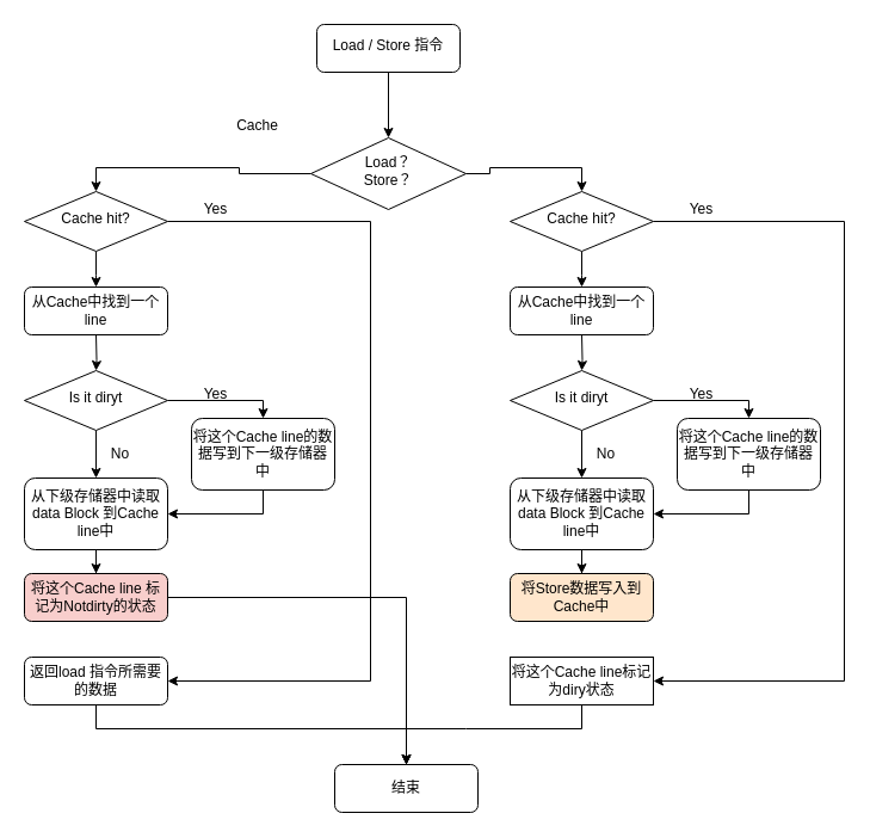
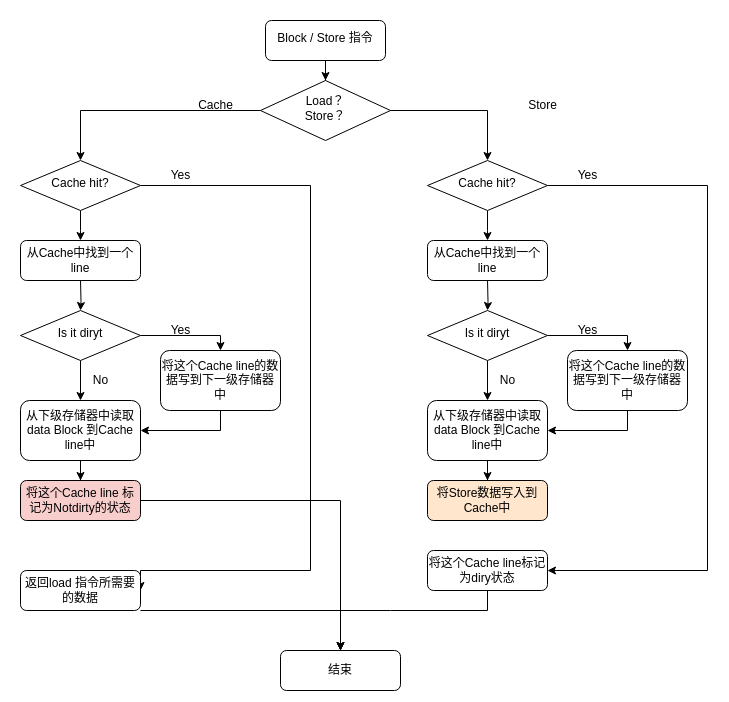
- <mxCell id="45" value="Load / Store 指令" style="rounded=1;whiteSpace=wrap;html=1;shadow=0;strokeWidth=1;spacing=6;spacingTop=-4;" vertex="1" parent="1"><mxGeometry x="265" y="20" width="120" height="40" as="geometry" /></mxCell>
+ <mxCell id="45" value="Block / Store 指令" style="rounded=1;whiteSpace=wrap;html=1;shadow=0;strokeWidth=1;spacing=6;spacingTop=-4;" vertex="1" parent="1"><mxGeometry x="265" y="20" width="120" height="40" as="geometry" /></mxCell>
+ <mxCell id="43" value="Store" style="text;html=1;align=center;verticalAlign=middle;resizable=0;points=[];autosize=1;strokeColor=none;fillColor=none;" vertex="1" parent="1"><mxGeometry x="517" y="90" width="50" height="30" as="geometry" /></mxCell>
- <mxCell id="41" value="Load？&lt;br&gt;Store？" style="rhombus;whiteSpace=wrap;html=1;shadow=0;fontFamily=Helvetica;fontSize=12;align=center;strokeWidth=1;spacing=6;spacingTop=-4;" vertex="1" parent="1"><mxGeometry x="260" y="115" width="130" height="60" as="geometry" /></mxCell>
+ <mxCell id="41" value="Load？&lt;br&gt;Store？" style="rhombus;whiteSpace=wrap;html=1;shadow=0;fontFamily=Helvetica;fontSize=12;align=center;strokeWidth=1;spacing=6;spacingTop=-4;" vertex="1" parent="1"><mxGeometry x="260" y="80" width="130" height="60" as="geometry" /></mxCell>
- <mxCell id="17" value="返回load 指令所需要的数据" style="rounded=1;whiteSpace=wrap;html=1;fontSize=12;glass=0;strokeWidth=1;shadow=0;" vertex="1" parent="1"><mxGeometry x="20" y="550" width="120" height="40" as="geometry" /></mxCell>
+ <mxCell id="17" value="返回load 指令所需要的数据" style="rounded=1;whiteSpace=wrap;html=1;fontSize=12;glass=0;strokeWidth=1;shadow=0;" vertex="1" parent="1"><mxGeometry x="20" y="570" width="120" height="40" as="geometry" /></mxCell>
- <mxCell id="35" value="将这个Cache line标记为diry状态" style="whiteSpace=wrap;html=1;fontSize=12;glass=0;strokeWidth=1;shadow=0;rounded=0;" vertex="1" parent="1"><mxGeometry x="427" y="550" width="120" height="40" as="geometry" /></mxCell>
+ <mxCell id="35" value="将这个Cache line标记为diry状态" style="rounded=1;whiteSpace=wrap;html=1;fontSize=12;glass=0;strokeWidth=1;shadow=0;" vertex="1" parent="1"><mxGeometry x="427" y="550" width="120" height="40" as="geometry" /></mxCell>
- <mxCell id="46" value="结束" style="rounded=1;whiteSpace=wrap;html=1;fontSize=12;glass=0;strokeWidth=1;shadow=0;" vertex="1" parent="1"><mxGeometry x="280" y="640" width="120" height="40" as="geometry" /></mxCell>
+ <mxCell id="46" value="结束" style="rounded=1;whiteSpace=wrap;html=1;fontSize=12;glass=0;strokeWidth=1;shadow=0;" vertex="1" parent="1"><mxGeometry x="280" y="650" width="120" height="40" as="geometry" /></mxCell>
